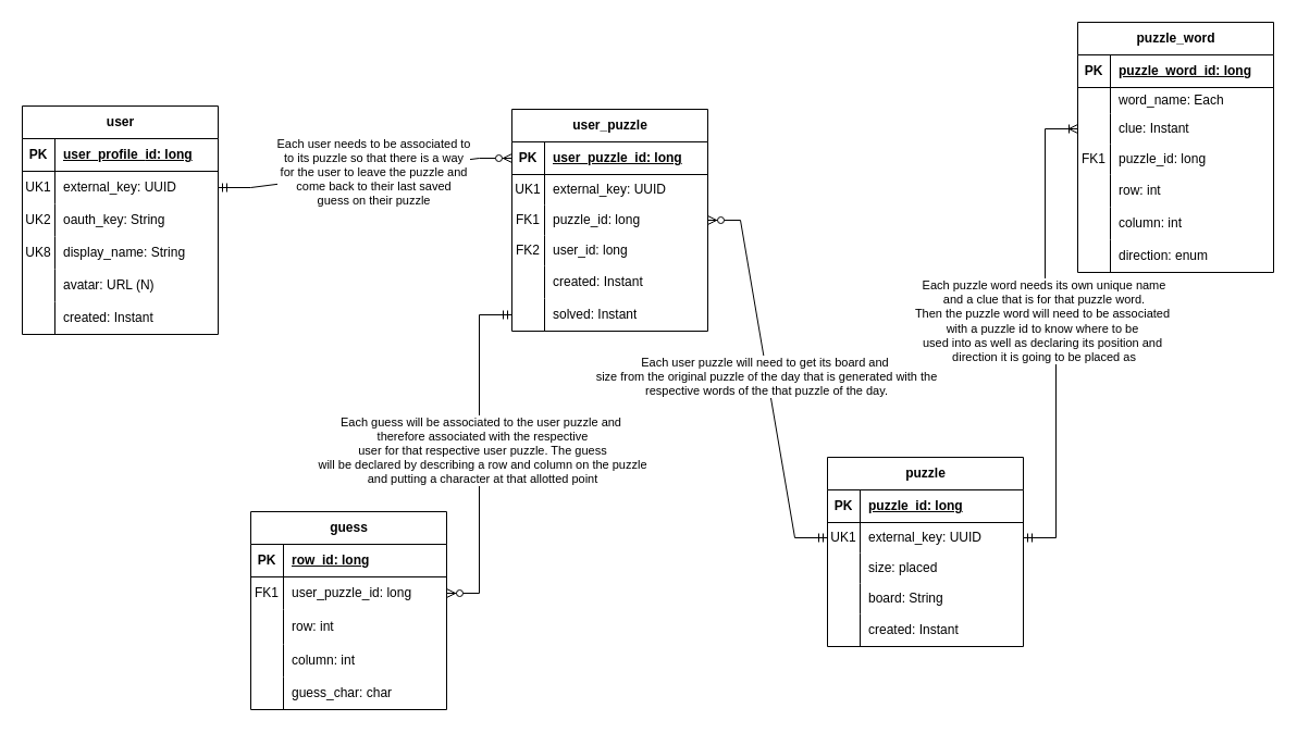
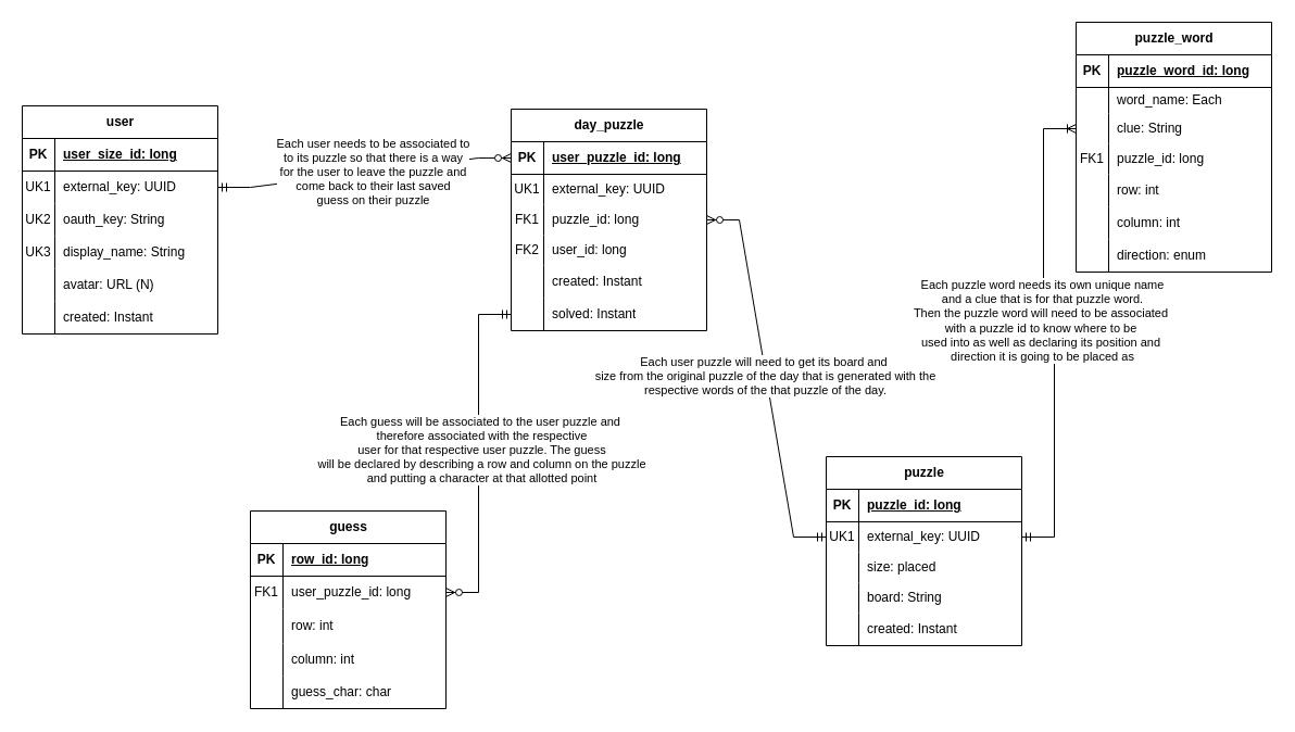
- <mxCell id="21" value="user_puzzle" style="shape=table;startSize=30;container=1;collapsible=1;childLayout=tableLayout;fixedRows=1;rowLines=0;fontStyle=1;align=center;resizeLast=1;html=1;" parent="1" vertex="1"><mxGeometry x="470" y="100" width="180" height="204" as="geometry" /></mxCell>
+ <mxCell id="21" value="day_puzzle" style="shape=table;startSize=30;container=1;collapsible=1;childLayout=tableLayout;fixedRows=1;rowLines=0;fontStyle=1;align=center;resizeLast=1;html=1;" parent="1" vertex="1"><mxGeometry x="470" y="100" width="180" height="204" as="geometry" /></mxCell>
- <mxCell id="81" value="clue: Instant" style="shape=partialRectangle;connectable=0;fillColor=none;top=0;left=0;bottom=0;right=0;align=left;spacingLeft=6;overflow=hidden;whiteSpace=wrap;html=1;" parent="79" vertex="1"><mxGeometry x="30" width="150" height="28" as="geometry"><mxRectangle width="150" height="28" as="alternateBounds" /></mxGeometry></mxCell>
+ <mxCell id="81" value="clue: String" style="shape=partialRectangle;connectable=0;fillColor=none;top=0;left=0;bottom=0;right=0;align=left;spacingLeft=6;overflow=hidden;whiteSpace=wrap;html=1;" parent="79" vertex="1"><mxGeometry x="30" width="150" height="28" as="geometry"><mxRectangle width="150" height="28" as="alternateBounds" /></mxGeometry></mxCell>
- <mxCell id="5" value="user_profile_&lt;span style=&quot;background-color: transparent; color: light-dark(rgb(0, 0, 0), rgb(255, 255, 255));&quot;&gt;id: long&lt;/span&gt;" style="shape=partialRectangle;connectable=0;fillColor=none;top=0;left=0;bottom=0;right=0;align=left;spacingLeft=6;fontStyle=5;overflow=hidden;whiteSpace=wrap;html=1;" parent="3" vertex="1"><mxGeometry x="30" width="150" height="30" as="geometry"><mxRectangle width="150" height="30" as="alternateBounds" /></mxGeometry></mxCell>
+ <mxCell id="5" value="user_size_&lt;span style=&quot;background-color: transparent; color: light-dark(rgb(0, 0, 0), rgb(255, 255, 255));&quot;&gt;id: long&lt;/span&gt;" style="shape=partialRectangle;connectable=0;fillColor=none;top=0;left=0;bottom=0;right=0;align=left;spacingLeft=6;fontStyle=5;overflow=hidden;whiteSpace=wrap;html=1;" parent="3" vertex="1"><mxGeometry x="30" width="150" height="30" as="geometry"><mxRectangle width="150" height="30" as="alternateBounds" /></mxGeometry></mxCell>
- <mxCell id="13" value="UK8" style="shape=partialRectangle;connectable=0;fillColor=none;top=0;left=0;bottom=0;right=0;editable=1;overflow=hidden;whiteSpace=wrap;html=1;" parent="12" vertex="1"><mxGeometry width="30" height="30" as="geometry"><mxRectangle width="30" height="30" as="alternateBounds" /></mxGeometry></mxCell>
+ <mxCell id="13" value="UK3" style="shape=partialRectangle;connectable=0;fillColor=none;top=0;left=0;bottom=0;right=0;editable=1;overflow=hidden;whiteSpace=wrap;html=1;" parent="12" vertex="1"><mxGeometry width="30" height="30" as="geometry"><mxRectangle width="30" height="30" as="alternateBounds" /></mxGeometry></mxCell>
